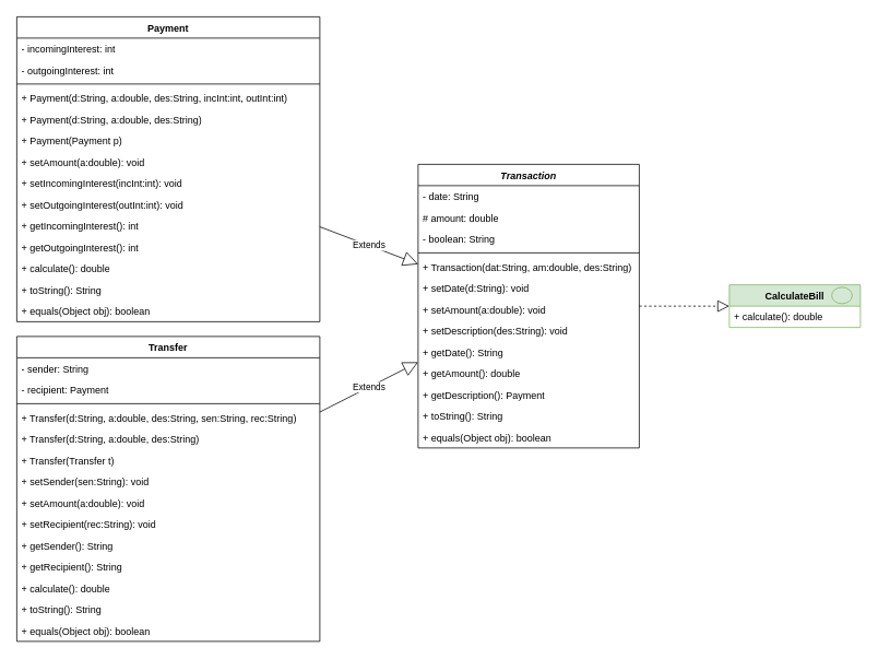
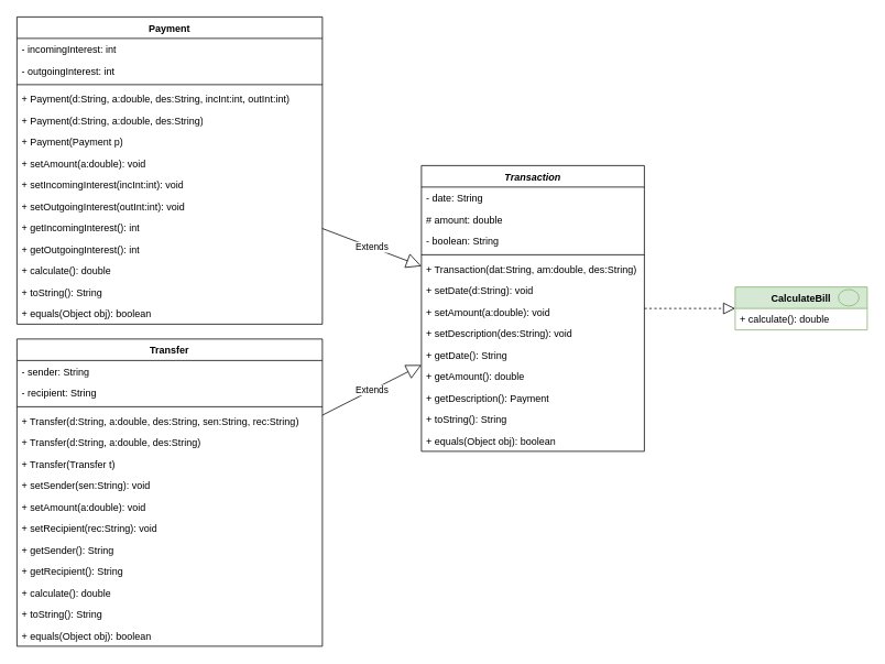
- <mxCell id="40" value="- recipient: Payment" style="text;strokeColor=none;fillColor=none;align=left;verticalAlign=top;spacingLeft=4;spacingRight=4;overflow=hidden;rotatable=0;points=[[0,0.5],[1,0.5]];portConstraint=eastwest;whiteSpace=wrap;html=1;" vertex="1" parent="38"><mxGeometry y="52" width="370" height="26" as="geometry" /></mxCell>
+ <mxCell id="40" value="- recipient: String" style="text;strokeColor=none;fillColor=none;align=left;verticalAlign=top;spacingLeft=4;spacingRight=4;overflow=hidden;rotatable=0;points=[[0,0.5],[1,0.5]];portConstraint=eastwest;whiteSpace=wrap;html=1;" vertex="1" parent="38"><mxGeometry y="52" width="370" height="26" as="geometry" /></mxCell>
